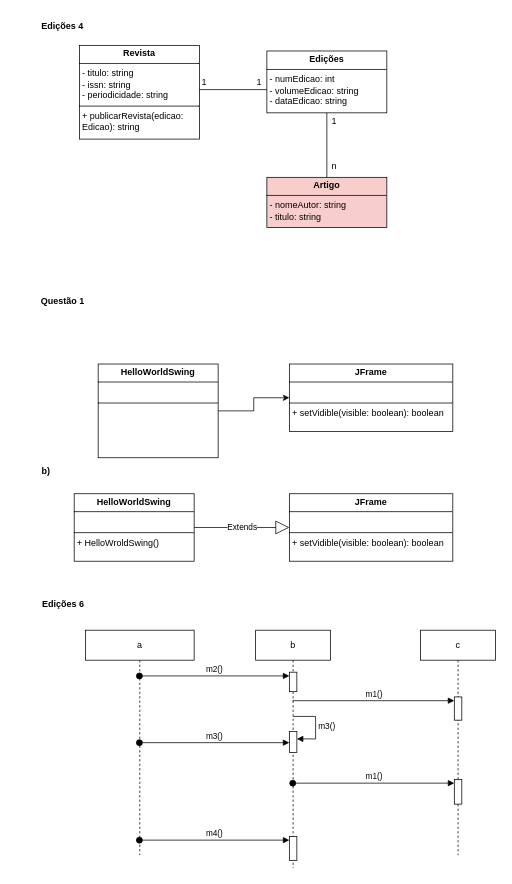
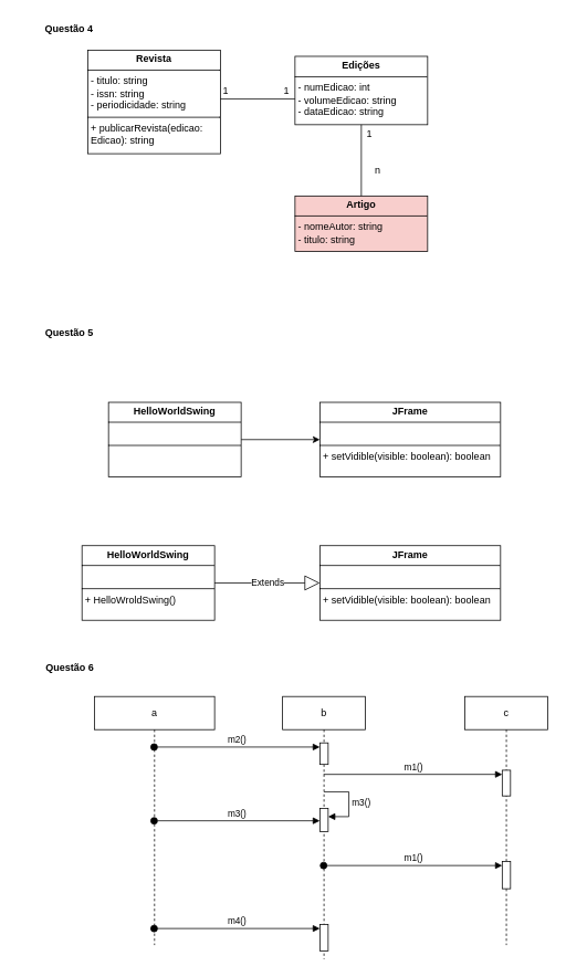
- <mxCell id="11" value="&lt;b&gt;Edições 4&lt;/b&gt;" style="text;html=1;align=center;verticalAlign=middle;whiteSpace=wrap;rounded=0;" parent="1" vertex="1"><mxGeometry x="39" y="20" width="87" height="30" as="geometry" /></mxCell>
+ <mxCell id="11" value="&lt;b&gt;Questão 4&lt;/b&gt;" style="text;html=1;align=center;verticalAlign=middle;whiteSpace=wrap;rounded=0;" parent="1" vertex="1"><mxGeometry x="39" y="20" width="87" height="30" as="geometry" /></mxCell>
- <mxCell id="10" value="n" style="text;html=1;align=center;verticalAlign=middle;whiteSpace=wrap;rounded=0;" parent="1" vertex="1"><mxGeometry x="415" y="206" width="60" height="30" as="geometry" /></mxCell>
+ <mxCell id="10" value="n" style="text;html=1;align=center;verticalAlign=middle;whiteSpace=wrap;rounded=0;" parent="1" vertex="1"><mxGeometry x="425" y="191" width="60" height="30" as="geometry" /></mxCell>
- <mxCell id="12" value="&lt;b&gt;Questão 1&lt;/b&gt;" style="text;html=1;align=center;verticalAlign=middle;whiteSpace=wrap;rounded=0;" vertex="1" parent="1"><mxGeometry x="44.5" y="386" width="76" height="30" as="geometry" /></mxCell>
+ <mxCell id="12" value="&lt;b&gt;Questão 5&lt;/b&gt;" style="text;html=1;align=center;verticalAlign=middle;whiteSpace=wrap;rounded=0;" vertex="1" parent="1"><mxGeometry x="44.5" y="386" width="76" height="30" as="geometry" /></mxCell>
- <mxCell id="14" value="&lt;p style=&quot;margin:0px;margin-top:4px;text-align:center;&quot;&gt;&lt;b&gt;HelloWorldSwing&lt;/b&gt;&lt;/p&gt;&lt;hr size=&quot;1&quot; style=&quot;border-style:solid;&quot;&gt;&lt;p style=&quot;margin:0px;margin-left:4px;&quot;&gt;&lt;br&gt;&lt;/p&gt;&lt;hr size=&quot;1&quot; style=&quot;border-style:solid;&quot;&gt;&lt;p style=&quot;margin:0px;margin-left:4px;&quot;&gt;&lt;br&gt;&lt;/p&gt;" style="verticalAlign=top;align=left;overflow=fill;html=1;whiteSpace=wrap;" vertex="1" parent="1"><mxGeometry x="130" y="485" width="160" height="125" as="geometry" /></mxCell>
+ <mxCell id="14" value="&lt;p style=&quot;margin:0px;margin-top:4px;text-align:center;&quot;&gt;&lt;b&gt;HelloWorldSwing&lt;/b&gt;&lt;/p&gt;&lt;hr size=&quot;1&quot; style=&quot;border-style:solid;&quot;&gt;&lt;p style=&quot;margin:0px;margin-left:4px;&quot;&gt;&lt;br&gt;&lt;/p&gt;&lt;hr size=&quot;1&quot; style=&quot;border-style:solid;&quot;&gt;&lt;p style=&quot;margin:0px;margin-left:4px;&quot;&gt;&lt;br&gt;&lt;/p&gt;" style="verticalAlign=top;align=left;overflow=fill;html=1;whiteSpace=wrap;" vertex="1" parent="1"><mxGeometry x="130" y="485" width="160" height="90" as="geometry" /></mxCell>
- <mxCell id="16" value="b)" style="text;align=center;fontStyle=1;verticalAlign=middle;spacingLeft=3;spacingRight=3;strokeColor=none;rotatable=0;points=[[0,0.5],[1,0.5]];portConstraint=eastwest;html=1;" vertex="1" parent="1"><mxGeometry x="20" y="615" width="80" height="26" as="geometry" /></mxCell>
- <mxCell id="20" value="Edições 6" style="text;align=center;fontStyle=1;verticalAlign=middle;spacingLeft=3;spacingRight=3;strokeColor=none;rotatable=0;points=[[0,0.5],[1,0.5]];portConstraint=eastwest;html=1;" vertex="1" parent="1"><mxGeometry x="42.5" y="793" width="80" height="26" as="geometry" /></mxCell>
+ <mxCell id="20" value="Questão 6" style="text;align=center;fontStyle=1;verticalAlign=middle;spacingLeft=3;spacingRight=3;strokeColor=none;rotatable=0;points=[[0,0.5],[1,0.5]];portConstraint=eastwest;html=1;" vertex="1" parent="1"><mxGeometry x="42.5" y="793" width="80" height="26" as="geometry" /></mxCell>
